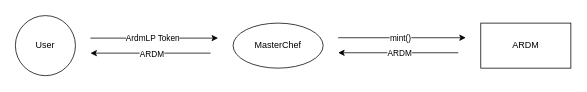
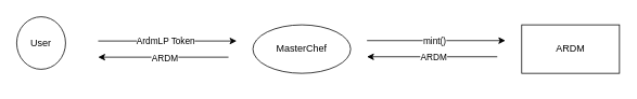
- <mxCell id="7" value="User" style="ellipse;whiteSpace=wrap;html=1;aspect=fixed;" parent="1" vertex="1"><mxGeometry x="20" y="20" width="80" height="80" as="geometry" /></mxCell>
+ <mxCell id="7" value="User" style="ellipse;whiteSpace=wrap;html=1;aspect=fixed;" parent="1" vertex="1"><mxGeometry x="20" y="20" width="60" height="65" as="geometry" /></mxCell>
